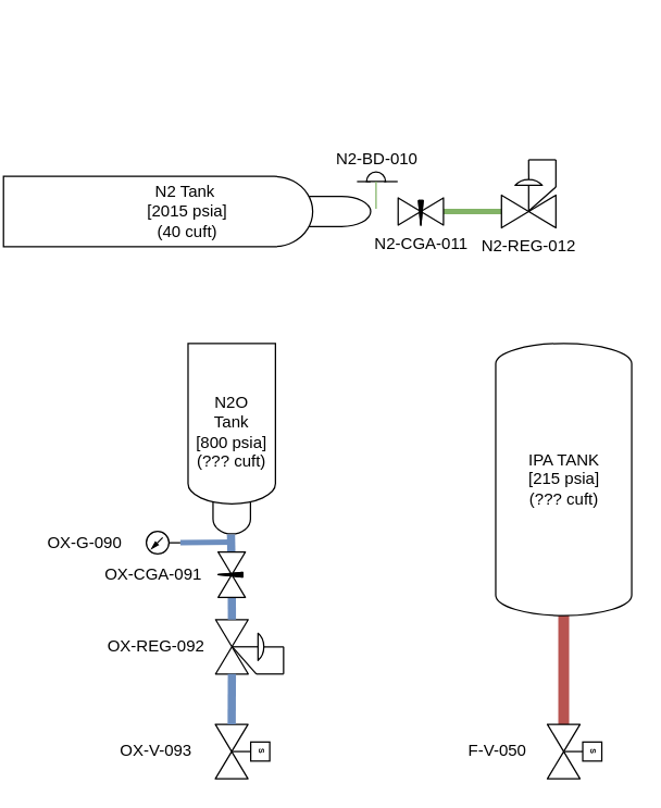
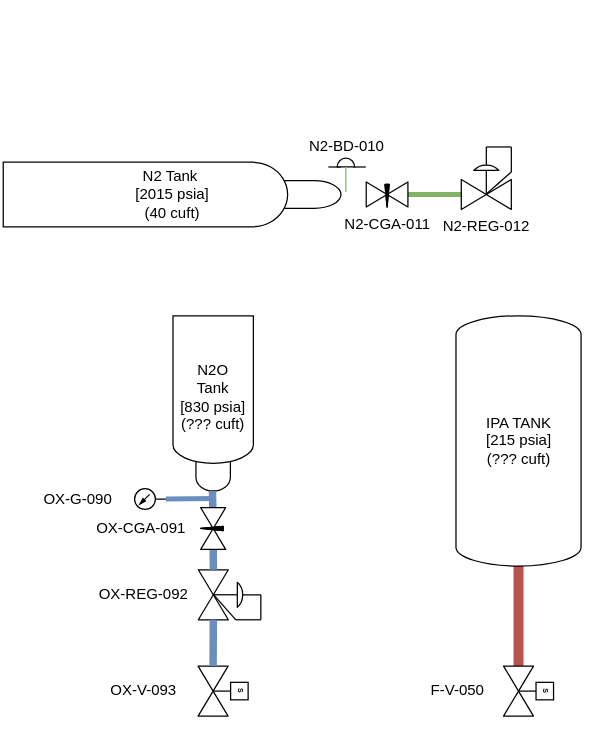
- <mxCell id="5" value="N2O &lt;br&gt;Tank&lt;br&gt;[800 psia]&lt;br&gt;(??? cuft)" style="text;strokeColor=none;align=center;fillColor=none;html=1;verticalAlign=middle;whiteSpace=wrap;rounded=0;" parent="3" vertex="1"><mxGeometry y="50" width="80.0" height="30" as="geometry" /></mxCell>
+ <mxCell id="5" value="N2O &lt;br&gt;Tank&lt;br&gt;[830 psia]&lt;br&gt;(??? cuft)" style="text;strokeColor=none;align=center;fillColor=none;html=1;verticalAlign=middle;whiteSpace=wrap;rounded=0;" parent="3" vertex="1"><mxGeometry y="50" width="80.0" height="30" as="geometry" /></mxCell>
